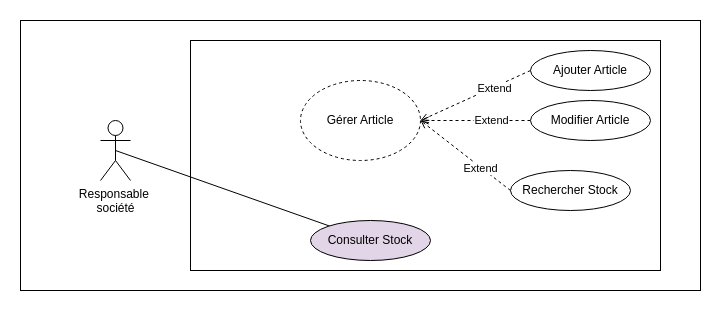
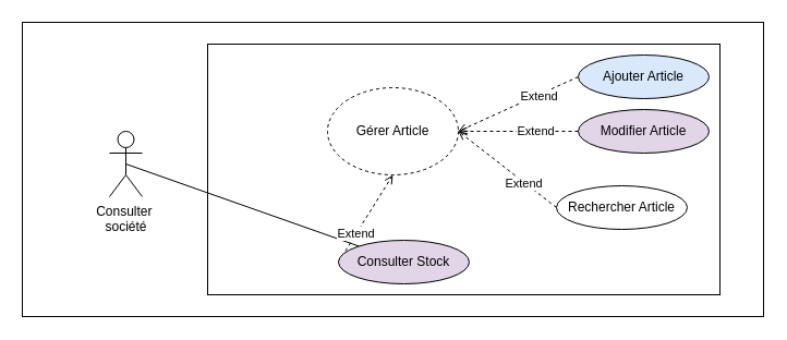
- <mxCell id="9" value="Ajouter Article" style="ellipse;whiteSpace=wrap;html=1;" parent="1" vertex="1"><mxGeometry x="530" y="50" width="120" height="40" as="geometry" /></mxCell>
+ <mxCell id="9" value="Ajouter Article" style="ellipse;whiteSpace=wrap;html=1;fillColor=#dae8fc;" parent="1" vertex="1"><mxGeometry x="530" y="50" width="120" height="40" as="geometry" /></mxCell>
- <mxCell id="12" value="Modifier Article" style="ellipse;whiteSpace=wrap;html=1;" parent="1" vertex="1"><mxGeometry x="530" y="100" width="120" height="40" as="geometry" /></mxCell>
+ <mxCell id="12" value="Modifier Article" style="ellipse;whiteSpace=wrap;html=1;fillColor=#e1d5e7;" parent="1" vertex="1"><mxGeometry x="530" y="100" width="120" height="40" as="geometry" /></mxCell>
- <mxCell id="18" value="Rechercher Stock" style="ellipse;whiteSpace=wrap;html=1;" parent="1" vertex="1"><mxGeometry x="510" y="170" width="120" height="40" as="geometry" /></mxCell>
+ <mxCell id="18" value="Rechercher Article" style="ellipse;whiteSpace=wrap;html=1;" parent="1" vertex="1"><mxGeometry x="510" y="170" width="120" height="40" as="geometry" /></mxCell>
+ <mxCell id="13" style="rounded=0;orthogonalLoop=1;jettySize=auto;html=1;exitX=0;exitY=0.5;exitDx=0;exitDy=0;entryX=0.5;entryY=1;entryDx=0;entryDy=0;dashed=1;endArrow=open;endFill=0;" parent="1" source="15" target="6" edge="1"><mxGeometry relative="1" as="geometry"><mxPoint x="290" y="180" as="targetPoint" /></mxGeometry></mxCell>
+ <mxCell id="14" value="Extend" style="edgeLabel;html=1;align=center;verticalAlign=middle;resizable=0;points=[];" parent="13" vertex="1" connectable="0"><mxGeometry x="-0.333" y="1" relative="1" as="geometry"><mxPoint as="offset" /></mxGeometry></mxCell>
- <mxCell id="5" value="Responsable&amp;nbsp;&lt;br&gt;société" style="shape=umlActor;verticalLabelPosition=bottom;verticalAlign=top;html=1;outlineConnect=0;" parent="1" vertex="1"><mxGeometry x="100" y="120" width="30" height="60" as="geometry" /></mxCell>
+ <mxCell id="5" value="Consulter&amp;nbsp;&lt;br&gt;société" style="shape=umlActor;verticalLabelPosition=bottom;verticalAlign=top;html=1;outlineConnect=0;" parent="1" vertex="1"><mxGeometry x="100" y="120" width="30" height="60" as="geometry" /></mxCell>
